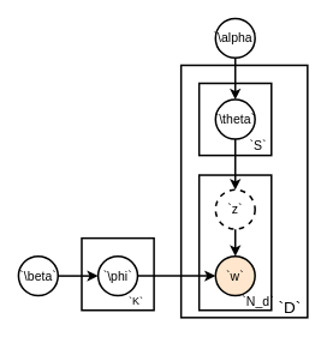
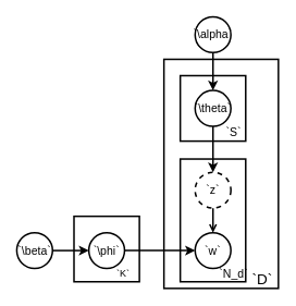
- <mxCell id="10" style="edgeStyle=orthogonalEdgeStyle;rounded=0;orthogonalLoop=1;jettySize=auto;html=1;exitX=0.5;exitY=1;exitDx=0;exitDy=0;strokeWidth=2;" parent="1" source="11" target="12" edge="1"><mxGeometry relative="1" as="geometry" /></mxCell>
+ <mxCell id="10" style="edgeStyle=orthogonalEdgeStyle;rounded=0;orthogonalLoop=1;jettySize=auto;html=1;exitX=0.5;exitY=1;exitDx=0;exitDy=0;strokeWidth=2;endArrow=open;" parent="1" source="11" target="12" edge="1"><mxGeometry relative="1" as="geometry" /></mxCell>
- <mxCell id="12" value="&lt;font style=&quot;font-size: 14px&quot;&gt;`w`&lt;/font&gt;" style="ellipse;whiteSpace=wrap;html=1;aspect=fixed;strokeWidth=2;fillColor=#ffe6cc;" parent="1" vertex="1"><mxGeometry x="238.13" y="283.88" width="43.75" height="43.75" as="geometry" /></mxCell>
+ <mxCell id="12" value="&lt;font style=&quot;font-size: 14px&quot;&gt;`w`&lt;/font&gt;" style="ellipse;whiteSpace=wrap;html=1;aspect=fixed;strokeWidth=2;" parent="1" vertex="1"><mxGeometry x="238.13" y="283.88" width="43.75" height="43.75" as="geometry" /></mxCell>
